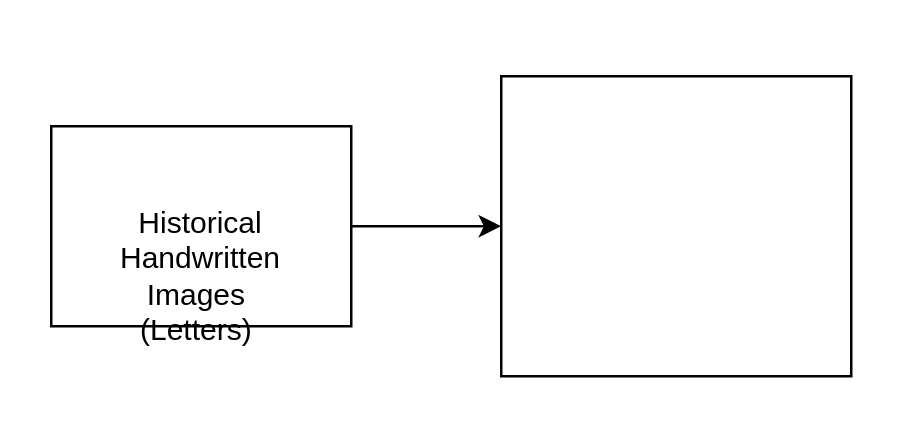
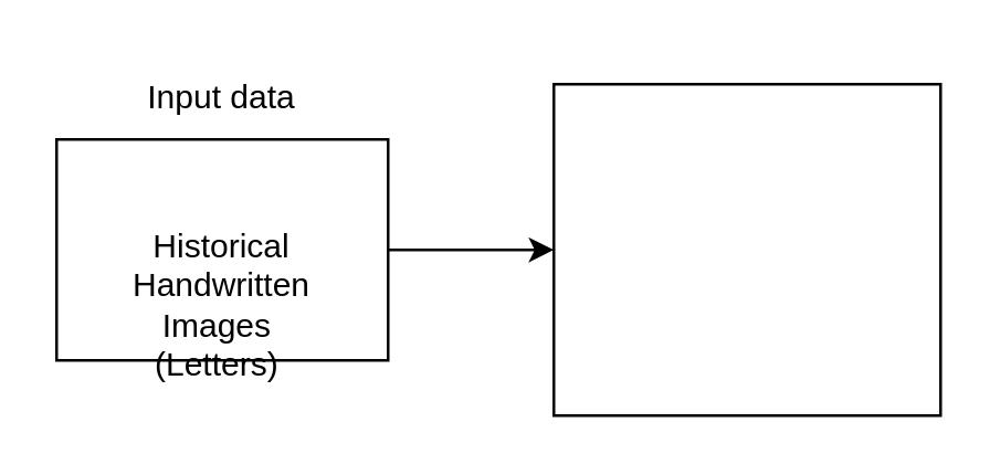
+ <mxCell id="5" value="Input data" style="text;html=1;align=center;verticalAlign=middle;whiteSpace=wrap;rounded=0;" vertex="1" parent="1"><mxGeometry x="50" y="20" width="60" height="30" as="geometry" /></mxCell>
